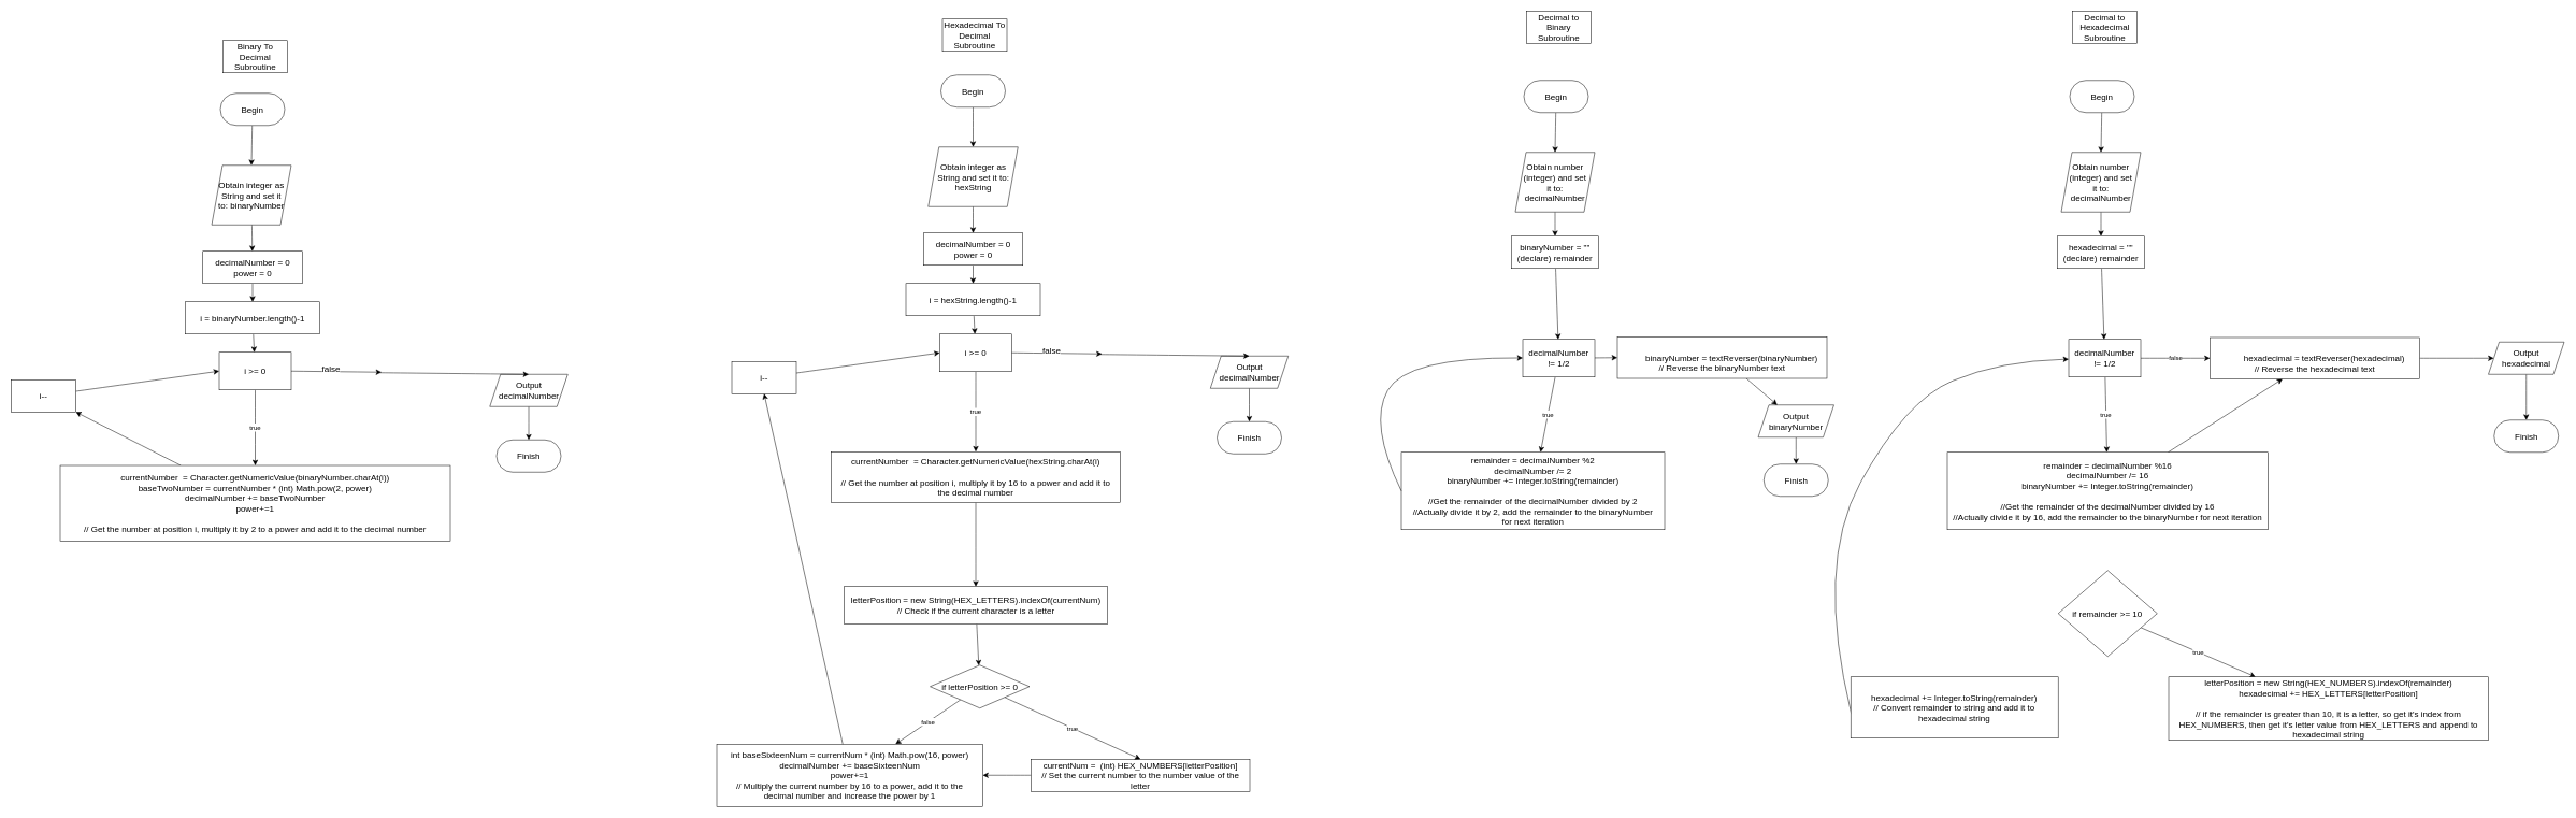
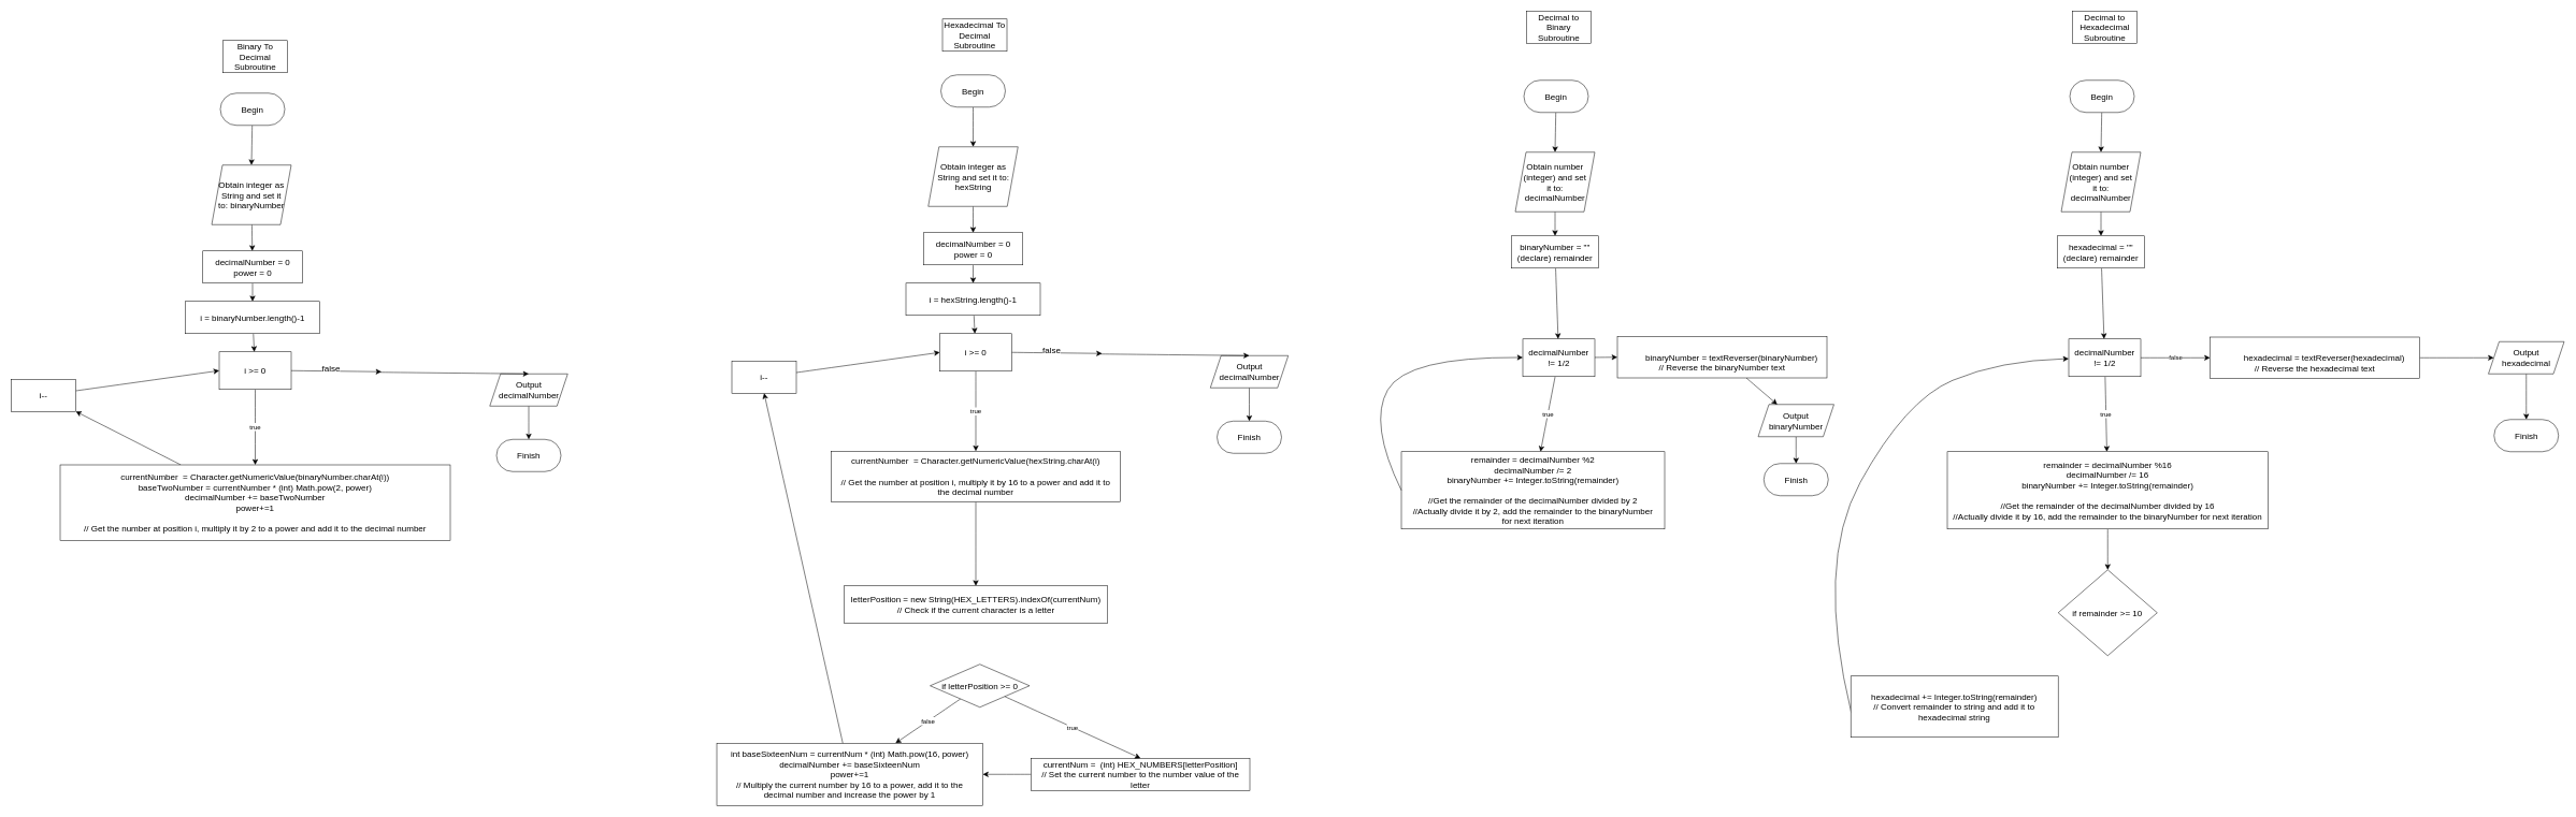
- <mxCell id="76" value="" style="edgeStyle=none;curved=1;rounded=0;orthogonalLoop=1;jettySize=auto;html=1;fontSize=12;startSize=8;endSize=8;" edge="1" parent="1" source="77" target="86"><mxGeometry relative="1" as="geometry" /></mxCell>
+ <mxCell id="76" value="" style="edgeStyle=none;curved=1;rounded=0;orthogonalLoop=1;jettySize=auto;html=1;fontSize=12;startSize=8;endSize=8;" edge="1" parent="1" source="77" target="82"><mxGeometry relative="1" as="geometry" /></mxCell>
- <mxCell id="81" value="true" style="edgeStyle=none;curved=1;rounded=0;orthogonalLoop=1;jettySize=auto;html=1;fontSize=12;startSize=8;endSize=8;" edge="1" parent="1" source="82" target="83"><mxGeometry relative="1" as="geometry"><Array as="points"><mxPoint x="4086" y="1211" /></Array></mxGeometry></mxCell>
- <mxCell id="43" value="" style="edgeStyle=none;curved=1;rounded=0;orthogonalLoop=1;jettySize=auto;html=1;fontSize=12;startSize=8;endSize=8;" edge="1" parent="1" source="44" target="46"><mxGeometry relative="1" as="geometry" /></mxCell>
- <mxCell id="83" value="letterPosition =&amp;nbsp;new String(HEX_NUMBERS).indexOf(remainder)&lt;br&gt;hexadecimal += HEX_LETTERS[letterPosition]&lt;br&gt;&lt;br&gt;// if the remainder is greater than 10, it is a letter, so get it's index from HEX_NUMBERS, then get it's letter value from HEX_LETTERS and append to hexadecimal string" style="whiteSpace=wrap;html=1;fontSize=16;spacing=12;" vertex="1" parent="1"><mxGeometry x="4035" y="1259" width="595" height="118" as="geometry" /></mxCell>
